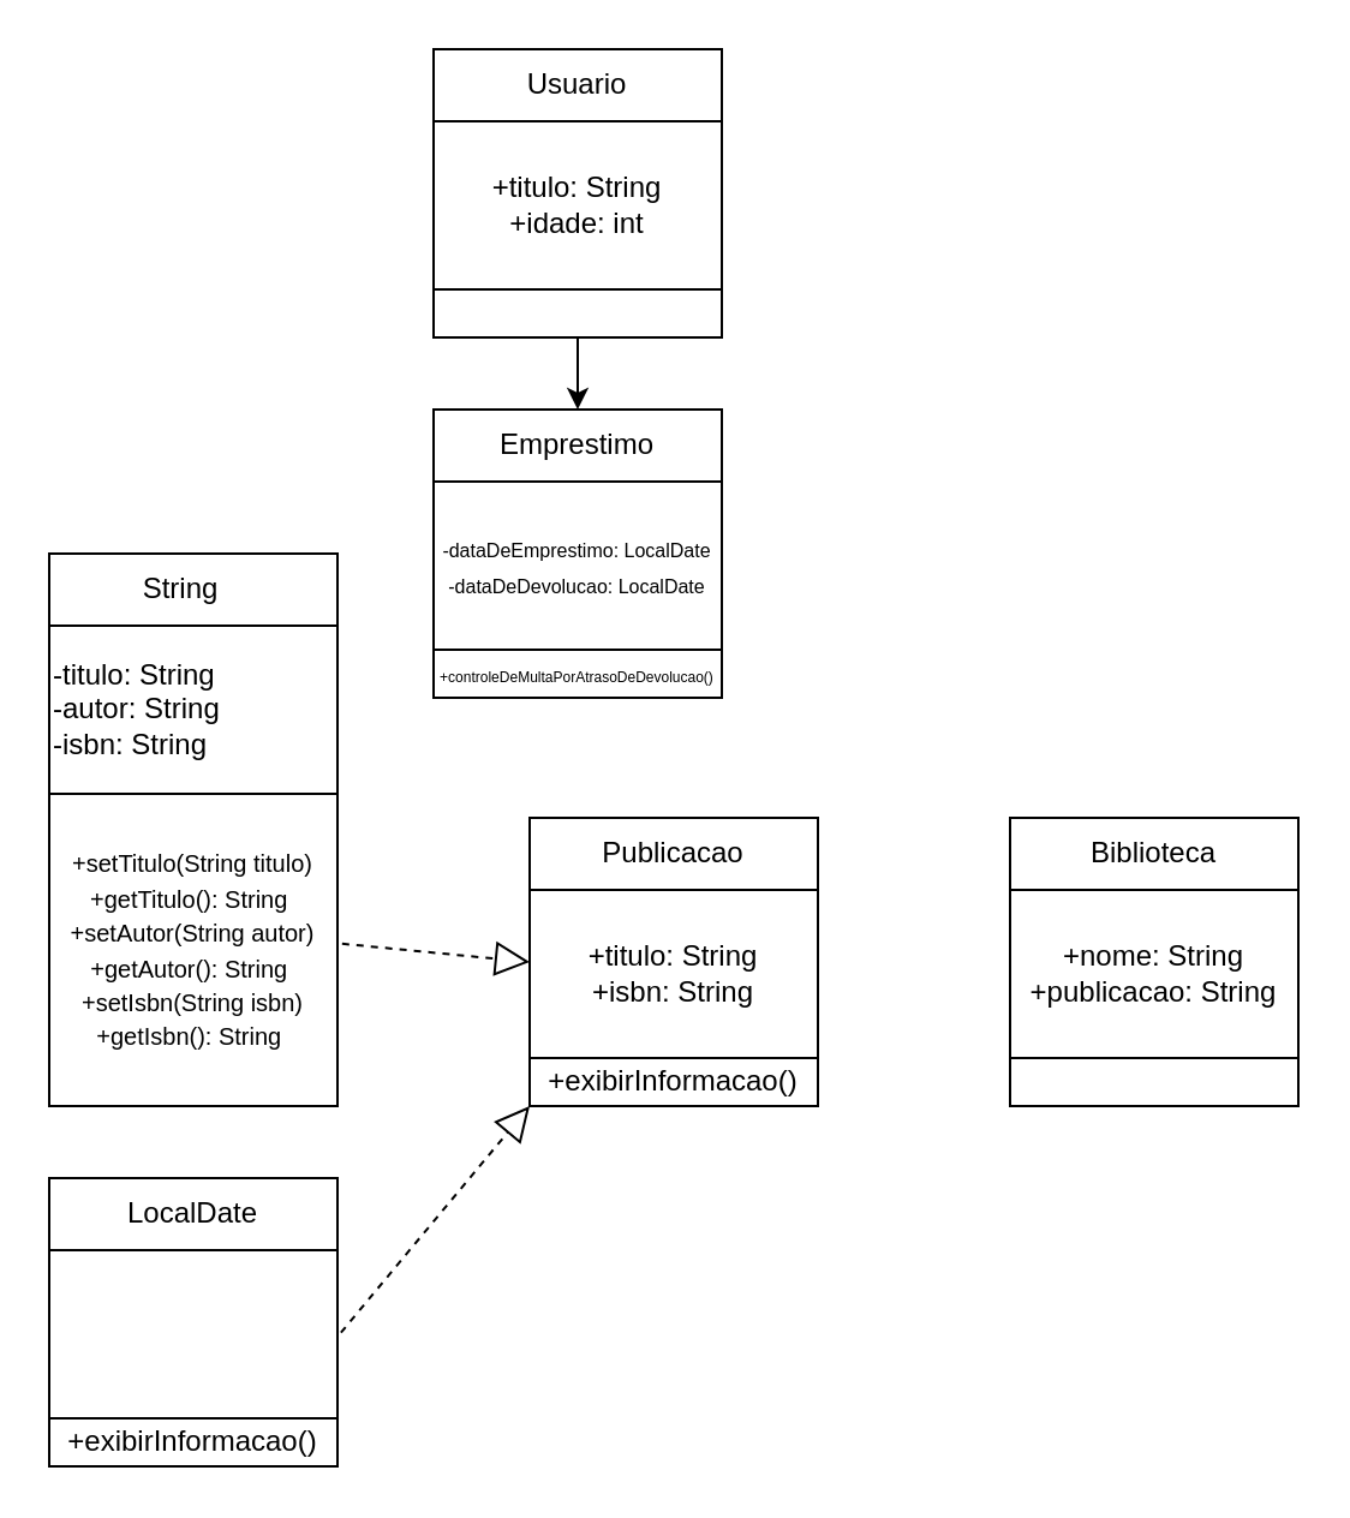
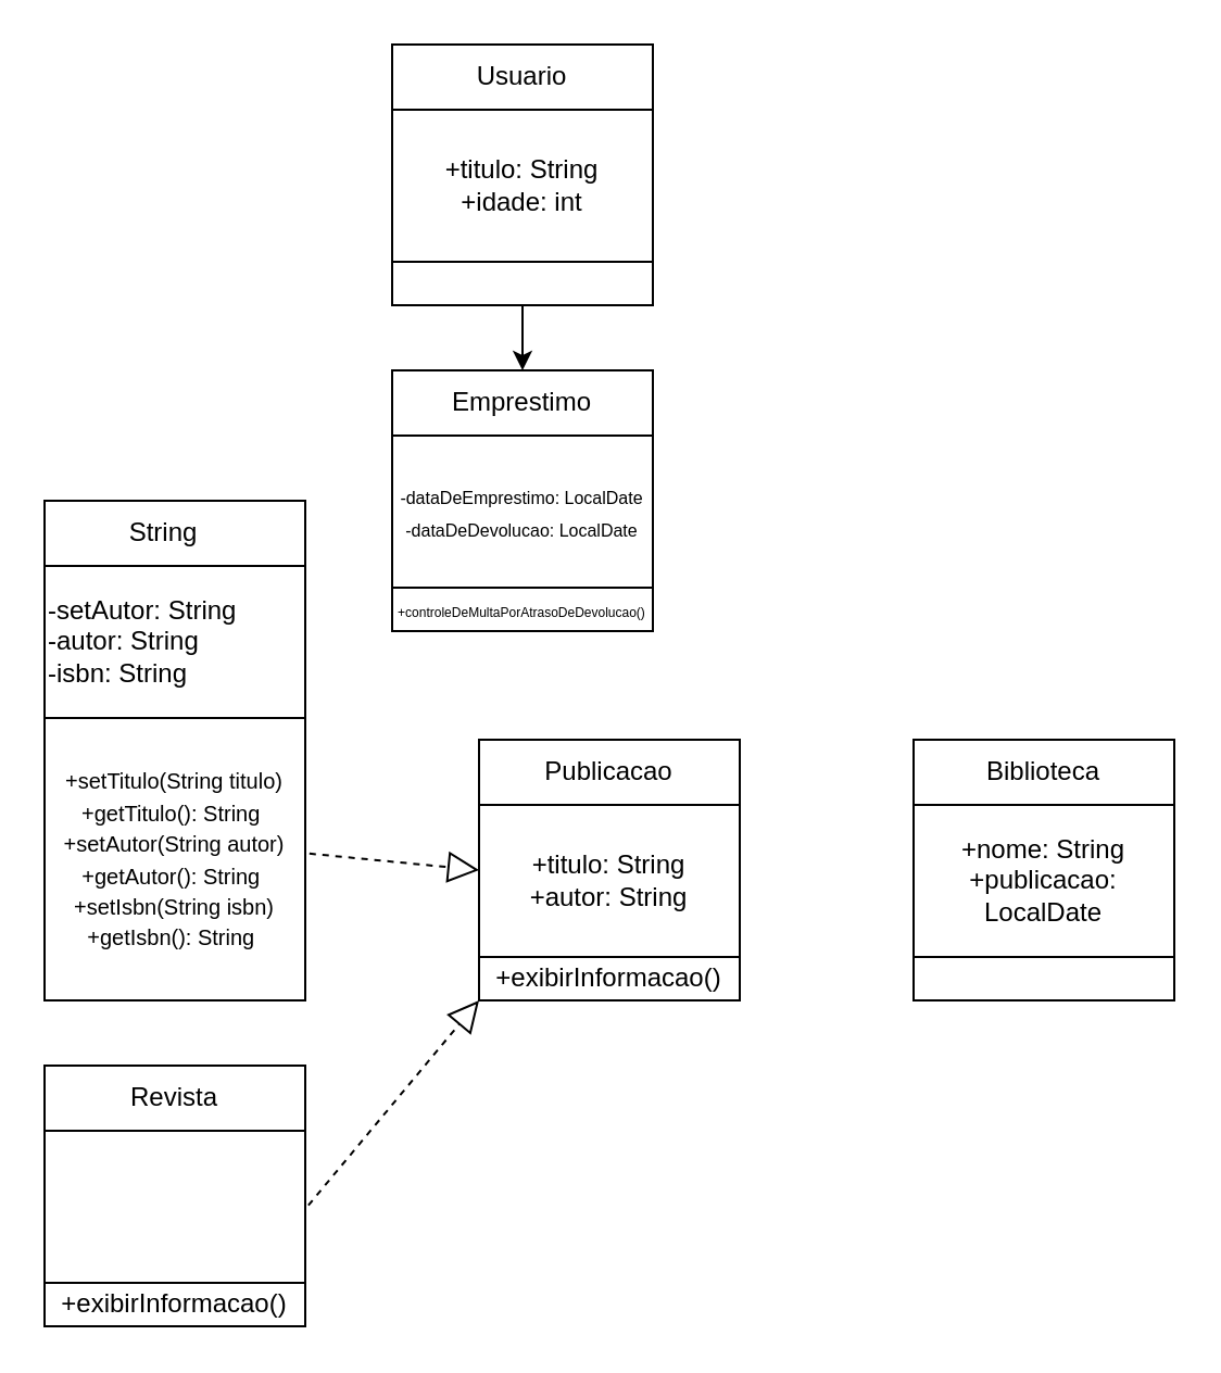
- <mxCell id="6" value="-titulo: String&lt;div&gt;-autor: String&lt;/div&gt;&lt;div&gt;-isbn: String&lt;/div&gt;" style="text;html=1;align=left;verticalAlign=middle;whiteSpace=wrap;rounded=0;" vertex="1" parent="1"><mxGeometry x="20" y="260" width="120" height="70" as="geometry" /></mxCell>
+ <mxCell id="6" value="-setAutor: String&lt;div&gt;-autor: String&lt;/div&gt;&lt;div&gt;-isbn: String&lt;/div&gt;" style="text;html=1;align=left;verticalAlign=middle;whiteSpace=wrap;rounded=0;" vertex="1" parent="1"><mxGeometry x="20" y="260" width="120" height="70" as="geometry" /></mxCell>
- <mxCell id="18" value="+titulo: String&lt;div&gt;+isbn: String&lt;/div&gt;" style="text;html=1;align=center;verticalAlign=middle;whiteSpace=wrap;rounded=0;" vertex="1" parent="1"><mxGeometry x="220" y="370" width="120" height="70" as="geometry" /></mxCell>
+ <mxCell id="18" value="+titulo: String&lt;div&gt;+autor: String&lt;/div&gt;" style="text;html=1;align=center;verticalAlign=middle;whiteSpace=wrap;rounded=0;" vertex="1" parent="1"><mxGeometry x="220" y="370" width="120" height="70" as="geometry" /></mxCell>
- <mxCell id="37" value="+nome: String&lt;div&gt;+publicacao: String&lt;/div&gt;" style="text;html=1;align=center;verticalAlign=middle;whiteSpace=wrap;rounded=0;" vertex="1" parent="1"><mxGeometry x="420" y="370" width="120" height="70" as="geometry" /></mxCell>
+ <mxCell id="37" value="+nome: String&lt;div&gt;+publicacao: LocalDate&lt;/div&gt;" style="text;html=1;align=center;verticalAlign=middle;whiteSpace=wrap;rounded=0;" vertex="1" parent="1"><mxGeometry x="420" y="370" width="120" height="70" as="geometry" /></mxCell>
- <mxCell id="28" value="LocalDate" style="text;html=1;align=center;verticalAlign=middle;whiteSpace=wrap;rounded=0;" vertex="1" parent="1"><mxGeometry x="20" y="490" width="120" height="30" as="geometry" /></mxCell>
+ <mxCell id="28" value="Revista" style="text;html=1;align=center;verticalAlign=middle;whiteSpace=wrap;rounded=0;" vertex="1" parent="1"><mxGeometry x="20" y="490" width="120" height="30" as="geometry" /></mxCell>
